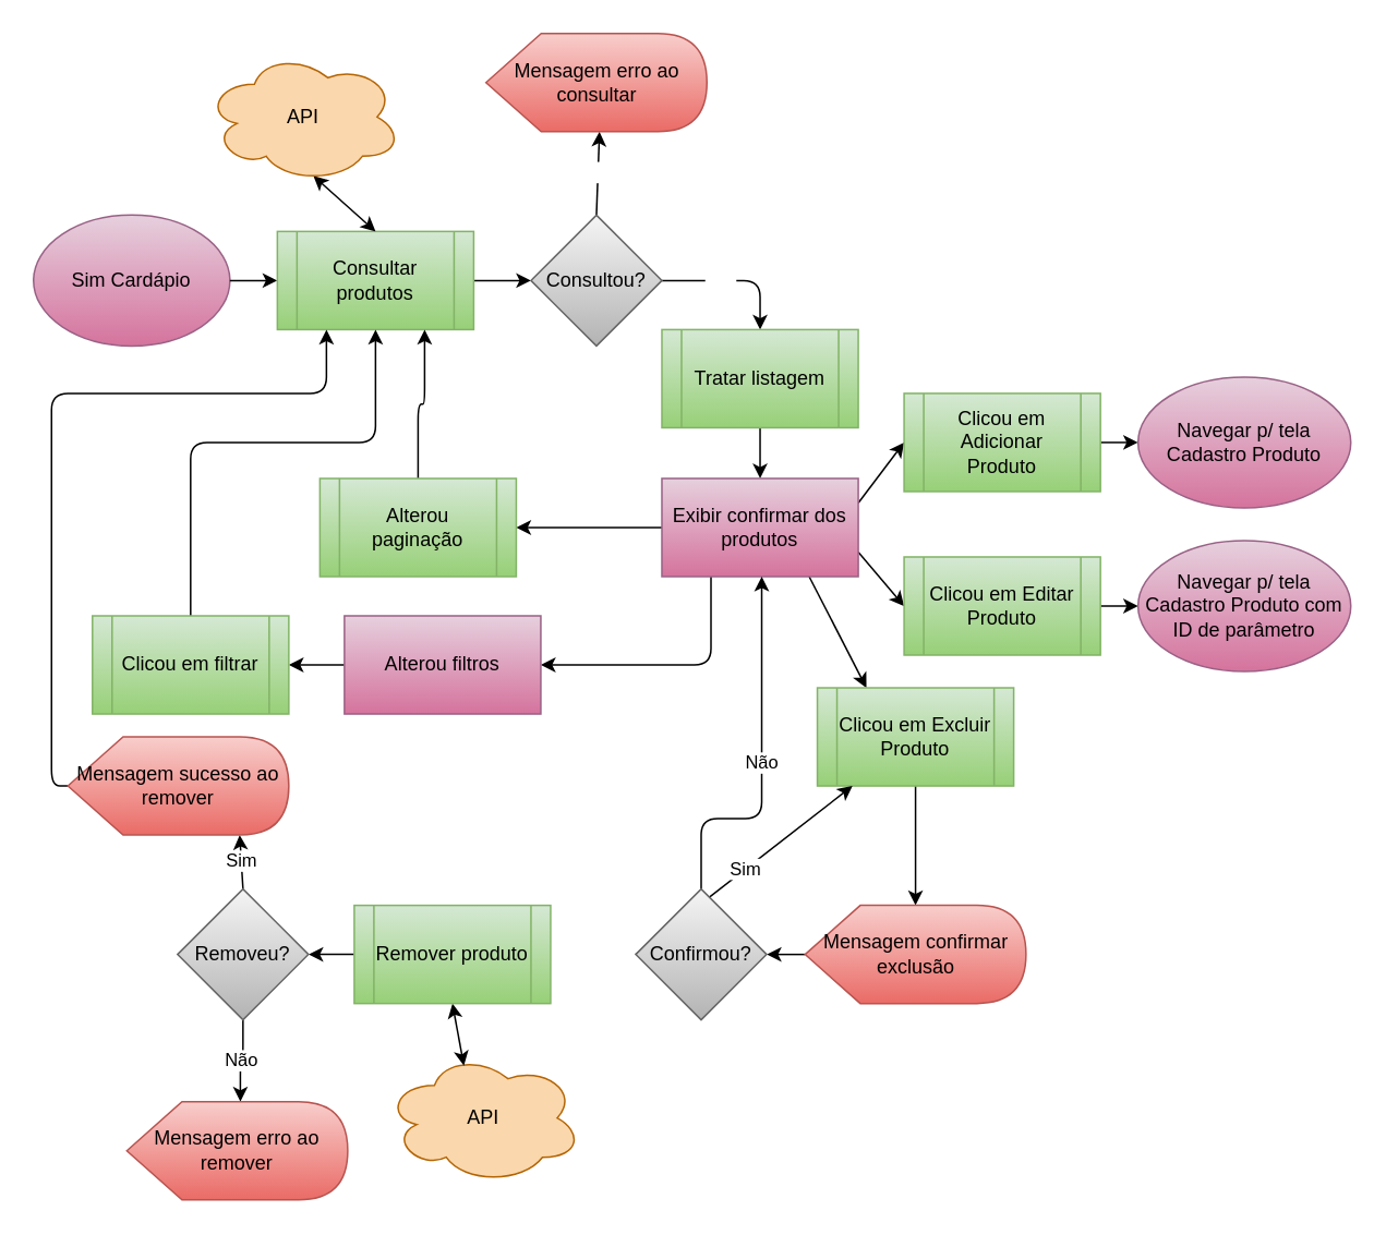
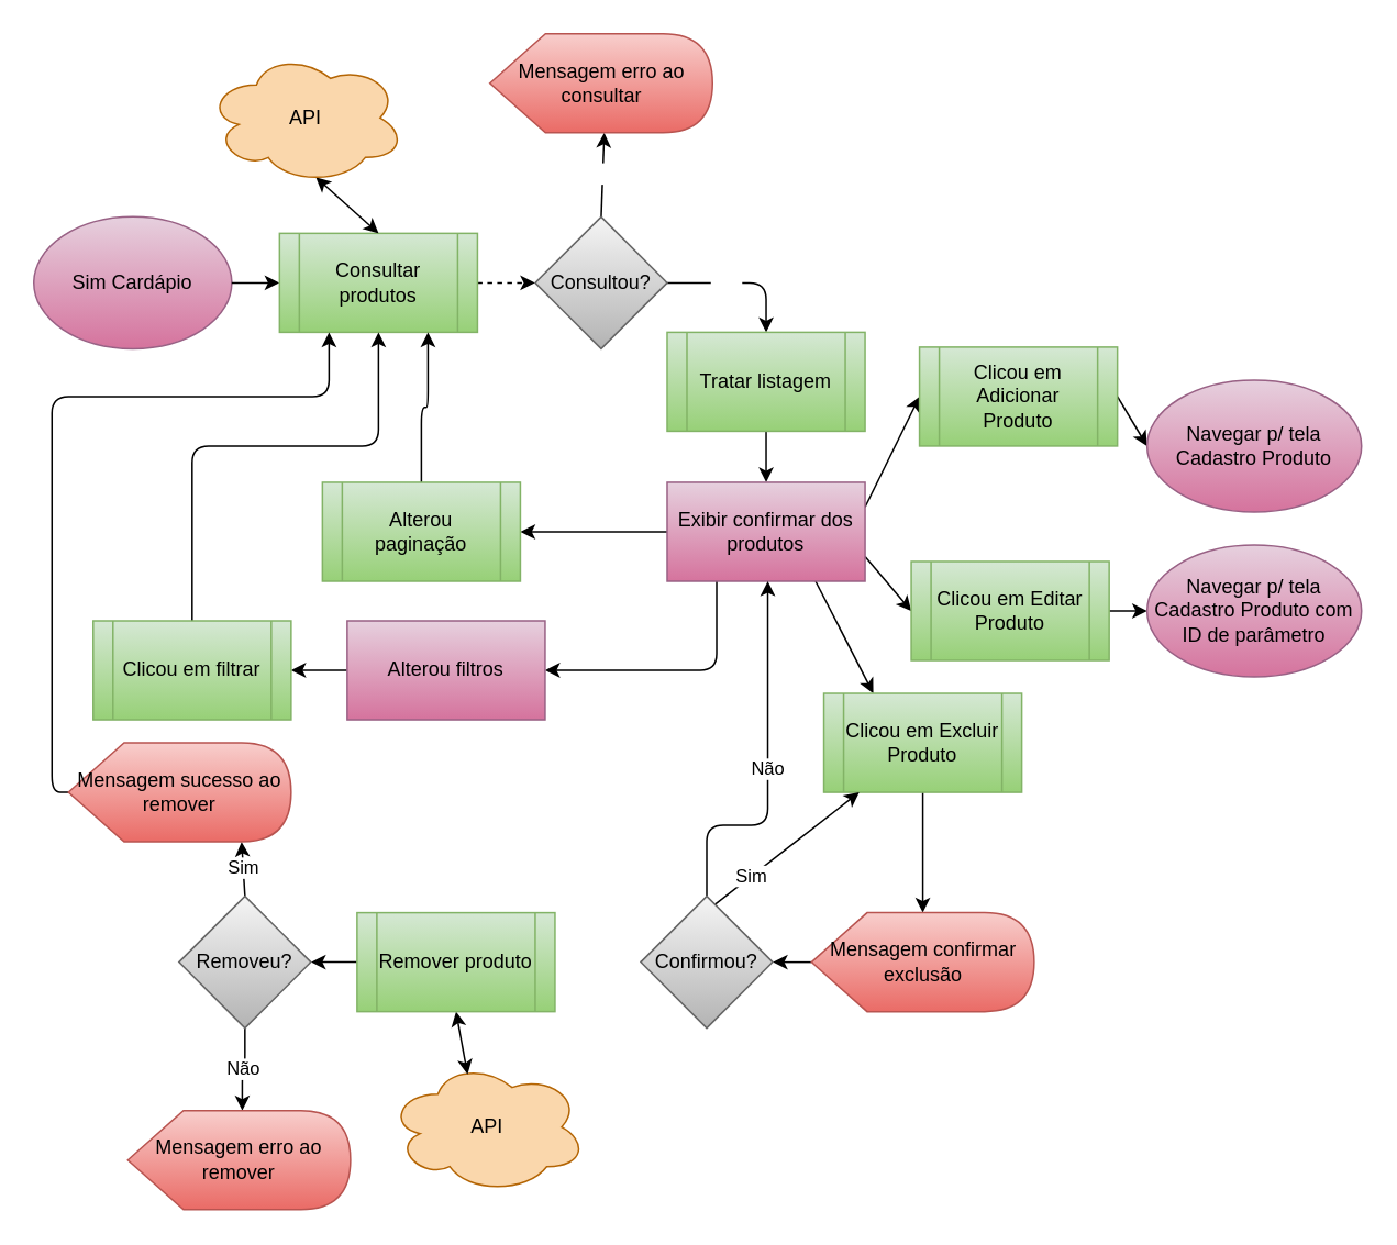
- <mxCell id="4" style="edgeStyle=none;html=1;entryX=0;entryY=0.5;entryDx=0;entryDy=0;fontColor=#000000;" parent="1" source="5" target="8" edge="1"><mxGeometry relative="1" as="geometry" /></mxCell>
+ <mxCell id="4" style="edgeStyle=none;html=1;entryX=0;entryY=0.5;entryDx=0;entryDy=0;fontColor=#000000;dashed=1;" parent="1" source="5" target="8" edge="1"><mxGeometry relative="1" as="geometry" /></mxCell>
- <mxCell id="30" value="Clicou em Adicionar Produto" style="shape=process;whiteSpace=wrap;html=1;backgroundOutline=1;fillColor=#d5e8d4;gradientColor=#97d077;strokeColor=#82b366;fontColor=#000000;" parent="1" vertex="1"><mxGeometry x="552" y="240" width="120" height="60" as="geometry" /></mxCell>
+ <mxCell id="30" value="Clicou em Adicionar Produto" style="shape=process;whiteSpace=wrap;html=1;backgroundOutline=1;fillColor=#d5e8d4;gradientColor=#97d077;strokeColor=#82b366;fontColor=#000000;" parent="1" vertex="1"><mxGeometry x="557" y="210" width="120" height="60" as="geometry" /></mxCell>
